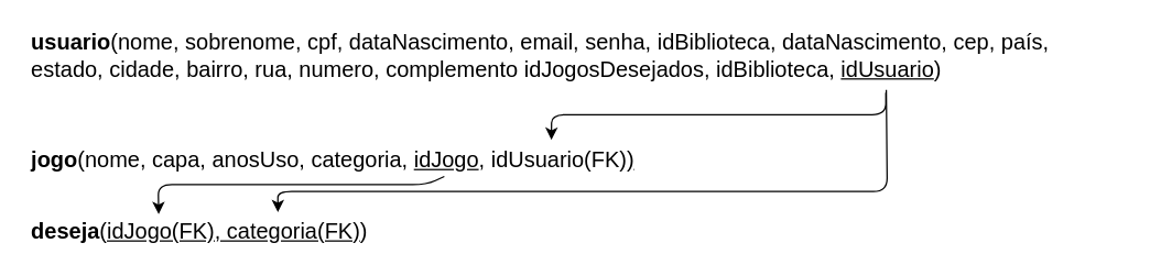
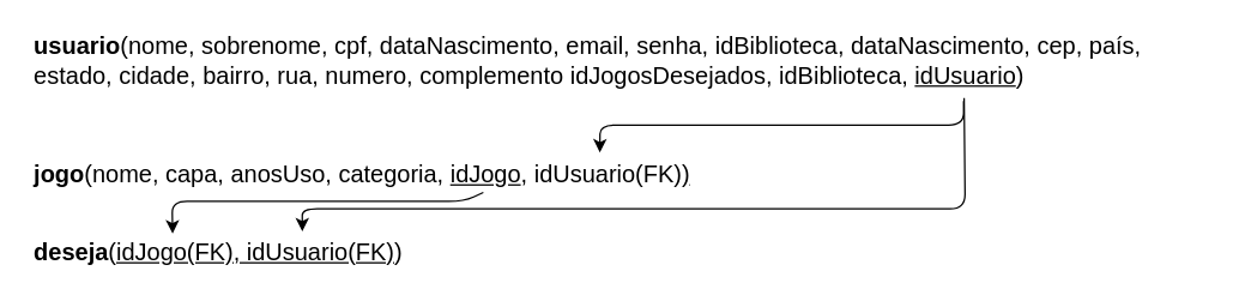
- <mxCell id="5" value="&lt;b&gt;deseja&lt;/b&gt;(&lt;u&gt;idJogo(FK), categoria(FK)&lt;/u&gt;)&amp;nbsp;" style="text;html=1;strokeColor=none;fillColor=none;align=left;verticalAlign=middle;whiteSpace=wrap;rounded=0;fontStyle=0;fontSize=16;" vertex="1" parent="1"><mxGeometry x="20" y="157.5" width="793" height="21" as="geometry" /></mxCell>
+ <mxCell id="5" value="&lt;b&gt;deseja&lt;/b&gt;(&lt;u&gt;idJogo(FK), idUsuario(FK)&lt;/u&gt;)&amp;nbsp;" style="text;html=1;strokeColor=none;fillColor=none;align=left;verticalAlign=middle;whiteSpace=wrap;rounded=0;fontStyle=0;fontSize=16;" vertex="1" parent="1"><mxGeometry x="20" y="157.5" width="793" height="21" as="geometry" /></mxCell>
